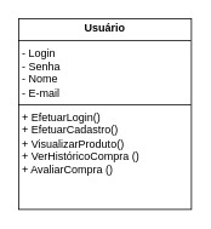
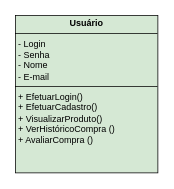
- <mxCell id="2" value="&lt;p style=&quot;margin:0px;margin-top:4px;text-align:center;&quot;&gt;&lt;b&gt;Usuário&lt;/b&gt;&lt;/p&gt;&lt;hr size=&quot;1&quot; style=&quot;border-style:solid;&quot;&gt;&lt;p style=&quot;margin:0px;margin-left:4px;&quot;&gt;- Login&lt;/p&gt;&lt;p style=&quot;margin:0px;margin-left:4px;&quot;&gt;- Senha&lt;/p&gt;&lt;p style=&quot;margin:0px;margin-left:4px;&quot;&gt;- Nome&lt;/p&gt;&lt;p style=&quot;margin:0px;margin-left:4px;&quot;&gt;- E-mail&lt;/p&gt;&lt;hr size=&quot;1&quot; style=&quot;border-style:solid;&quot;&gt;&lt;p style=&quot;margin:0px;margin-left:4px;&quot;&gt;+ EfetuarLogin()&lt;/p&gt;&lt;p style=&quot;margin:0px;margin-left:4px;&quot;&gt;+ EfetuarCadastro()&lt;/p&gt;&lt;p style=&quot;margin:0px;margin-left:4px;&quot;&gt;+ VisualizarProduto()&lt;/p&gt;&lt;p style=&quot;margin:0px;margin-left:4px;&quot;&gt;+ VerHistóricoCompra ()&lt;/p&gt;&lt;p style=&quot;margin:0px;margin-left:4px;&quot;&gt;+ AvaliarCompra ()&lt;/p&gt;&lt;p style=&quot;margin:0px;margin-left:4px;&quot;&gt;&lt;br&gt;&lt;/p&gt;" style="verticalAlign=top;align=left;overflow=fill;html=1;whiteSpace=wrap;" vertex="1" parent="1"><mxGeometry x="20" y="20" width="190" height="210" as="geometry" /></mxCell>
+ <mxCell id="2" value="&lt;p style=&quot;margin:0px;margin-top:4px;text-align:center;&quot;&gt;&lt;b&gt;Usuário&lt;/b&gt;&lt;/p&gt;&lt;hr size=&quot;1&quot; style=&quot;border-style:solid;&quot;&gt;&lt;p style=&quot;margin:0px;margin-left:4px;&quot;&gt;- Login&lt;/p&gt;&lt;p style=&quot;margin:0px;margin-left:4px;&quot;&gt;- Senha&lt;/p&gt;&lt;p style=&quot;margin:0px;margin-left:4px;&quot;&gt;- Nome&lt;/p&gt;&lt;p style=&quot;margin:0px;margin-left:4px;&quot;&gt;- E-mail&lt;/p&gt;&lt;hr size=&quot;1&quot; style=&quot;border-style:solid;&quot;&gt;&lt;p style=&quot;margin:0px;margin-left:4px;&quot;&gt;+ EfetuarLogin()&lt;/p&gt;&lt;p style=&quot;margin:0px;margin-left:4px;&quot;&gt;+ EfetuarCadastro()&lt;/p&gt;&lt;p style=&quot;margin:0px;margin-left:4px;&quot;&gt;+ VisualizarProduto()&lt;/p&gt;&lt;p style=&quot;margin:0px;margin-left:4px;&quot;&gt;+ VerHistóricoCompra ()&lt;/p&gt;&lt;p style=&quot;margin:0px;margin-left:4px;&quot;&gt;+ AvaliarCompra ()&lt;/p&gt;&lt;p style=&quot;margin:0px;margin-left:4px;&quot;&gt;&lt;br&gt;&lt;/p&gt;" style="verticalAlign=top;align=left;overflow=fill;html=1;whiteSpace=wrap;fillColor=#d5e8d4;" vertex="1" parent="1"><mxGeometry x="20" y="20" width="190" height="210" as="geometry" /></mxCell>
